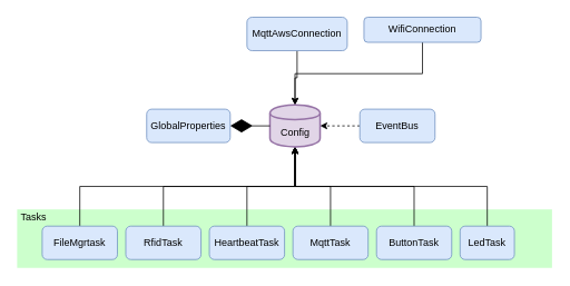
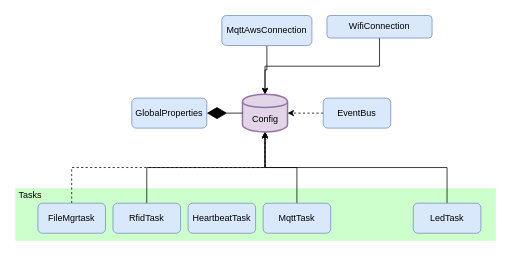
- <mxCell id="12" style="edgeStyle=orthogonalEdgeStyle;rounded=0;orthogonalLoop=1;jettySize=auto;html=1;exitX=0.5;exitY=0;exitDx=0;exitDy=0;" parent="1" source="20" target="22" edge="1"><mxGeometry relative="1" as="geometry"><mxPoint x="225" y="260" as="sourcePoint" /></mxGeometry></mxCell>
+ <mxCell id="12" style="edgeStyle=orthogonalEdgeStyle;rounded=0;orthogonalLoop=1;jettySize=auto;html=1;exitX=0.5;exitY=0;exitDx=0;exitDy=0;dashed=1;" parent="1" source="20" target="22" edge="1"><mxGeometry relative="1" as="geometry"><mxPoint x="225" y="260" as="sourcePoint" /></mxGeometry></mxCell>
- <mxCell id="7" style="edgeStyle=orthogonalEdgeStyle;rounded=0;orthogonalLoop=1;jettySize=auto;html=1;exitX=0.5;exitY=0;exitDx=0;exitDy=0;" parent="1" source="14" target="22" edge="1"><mxGeometry relative="1" as="geometry"><mxPoint x="225" y="260" as="sourcePoint" /></mxGeometry></mxCell>
- <mxCell id="8" style="edgeStyle=orthogonalEdgeStyle;rounded=0;orthogonalLoop=1;jettySize=auto;html=1;exitX=0.5;exitY=0;exitDx=0;exitDy=0;" parent="1" source="18" target="22" edge="1"><mxGeometry relative="1" as="geometry"><mxPoint x="225" y="260" as="sourcePoint" /></mxGeometry></mxCell>
- <mxCell id="18" value="ButtonTask" style="rounded=1;whiteSpace=wrap;html=1;fillColor=#dae8fc;strokeColor=#6c8ebf;" parent="1" vertex="1"><mxGeometry x="450" y="270" width="90" height="40" as="geometry" /></mxCell>
- <mxCell id="19" value="LedTask" style="rounded=1;whiteSpace=wrap;html=1;fillColor=#dae8fc;strokeColor=#6c8ebf;" parent="1" vertex="1"><mxGeometry x="550" y="270" width="65" height="40" as="geometry" /></mxCell>
+ <mxCell id="19" value="LedTask" style="rounded=1;whiteSpace=wrap;html=1;fillColor=#dae8fc;strokeColor=#6c8ebf;" parent="1" vertex="1"><mxGeometry x="550" y="270" width="90" height="40" as="geometry" /></mxCell>
